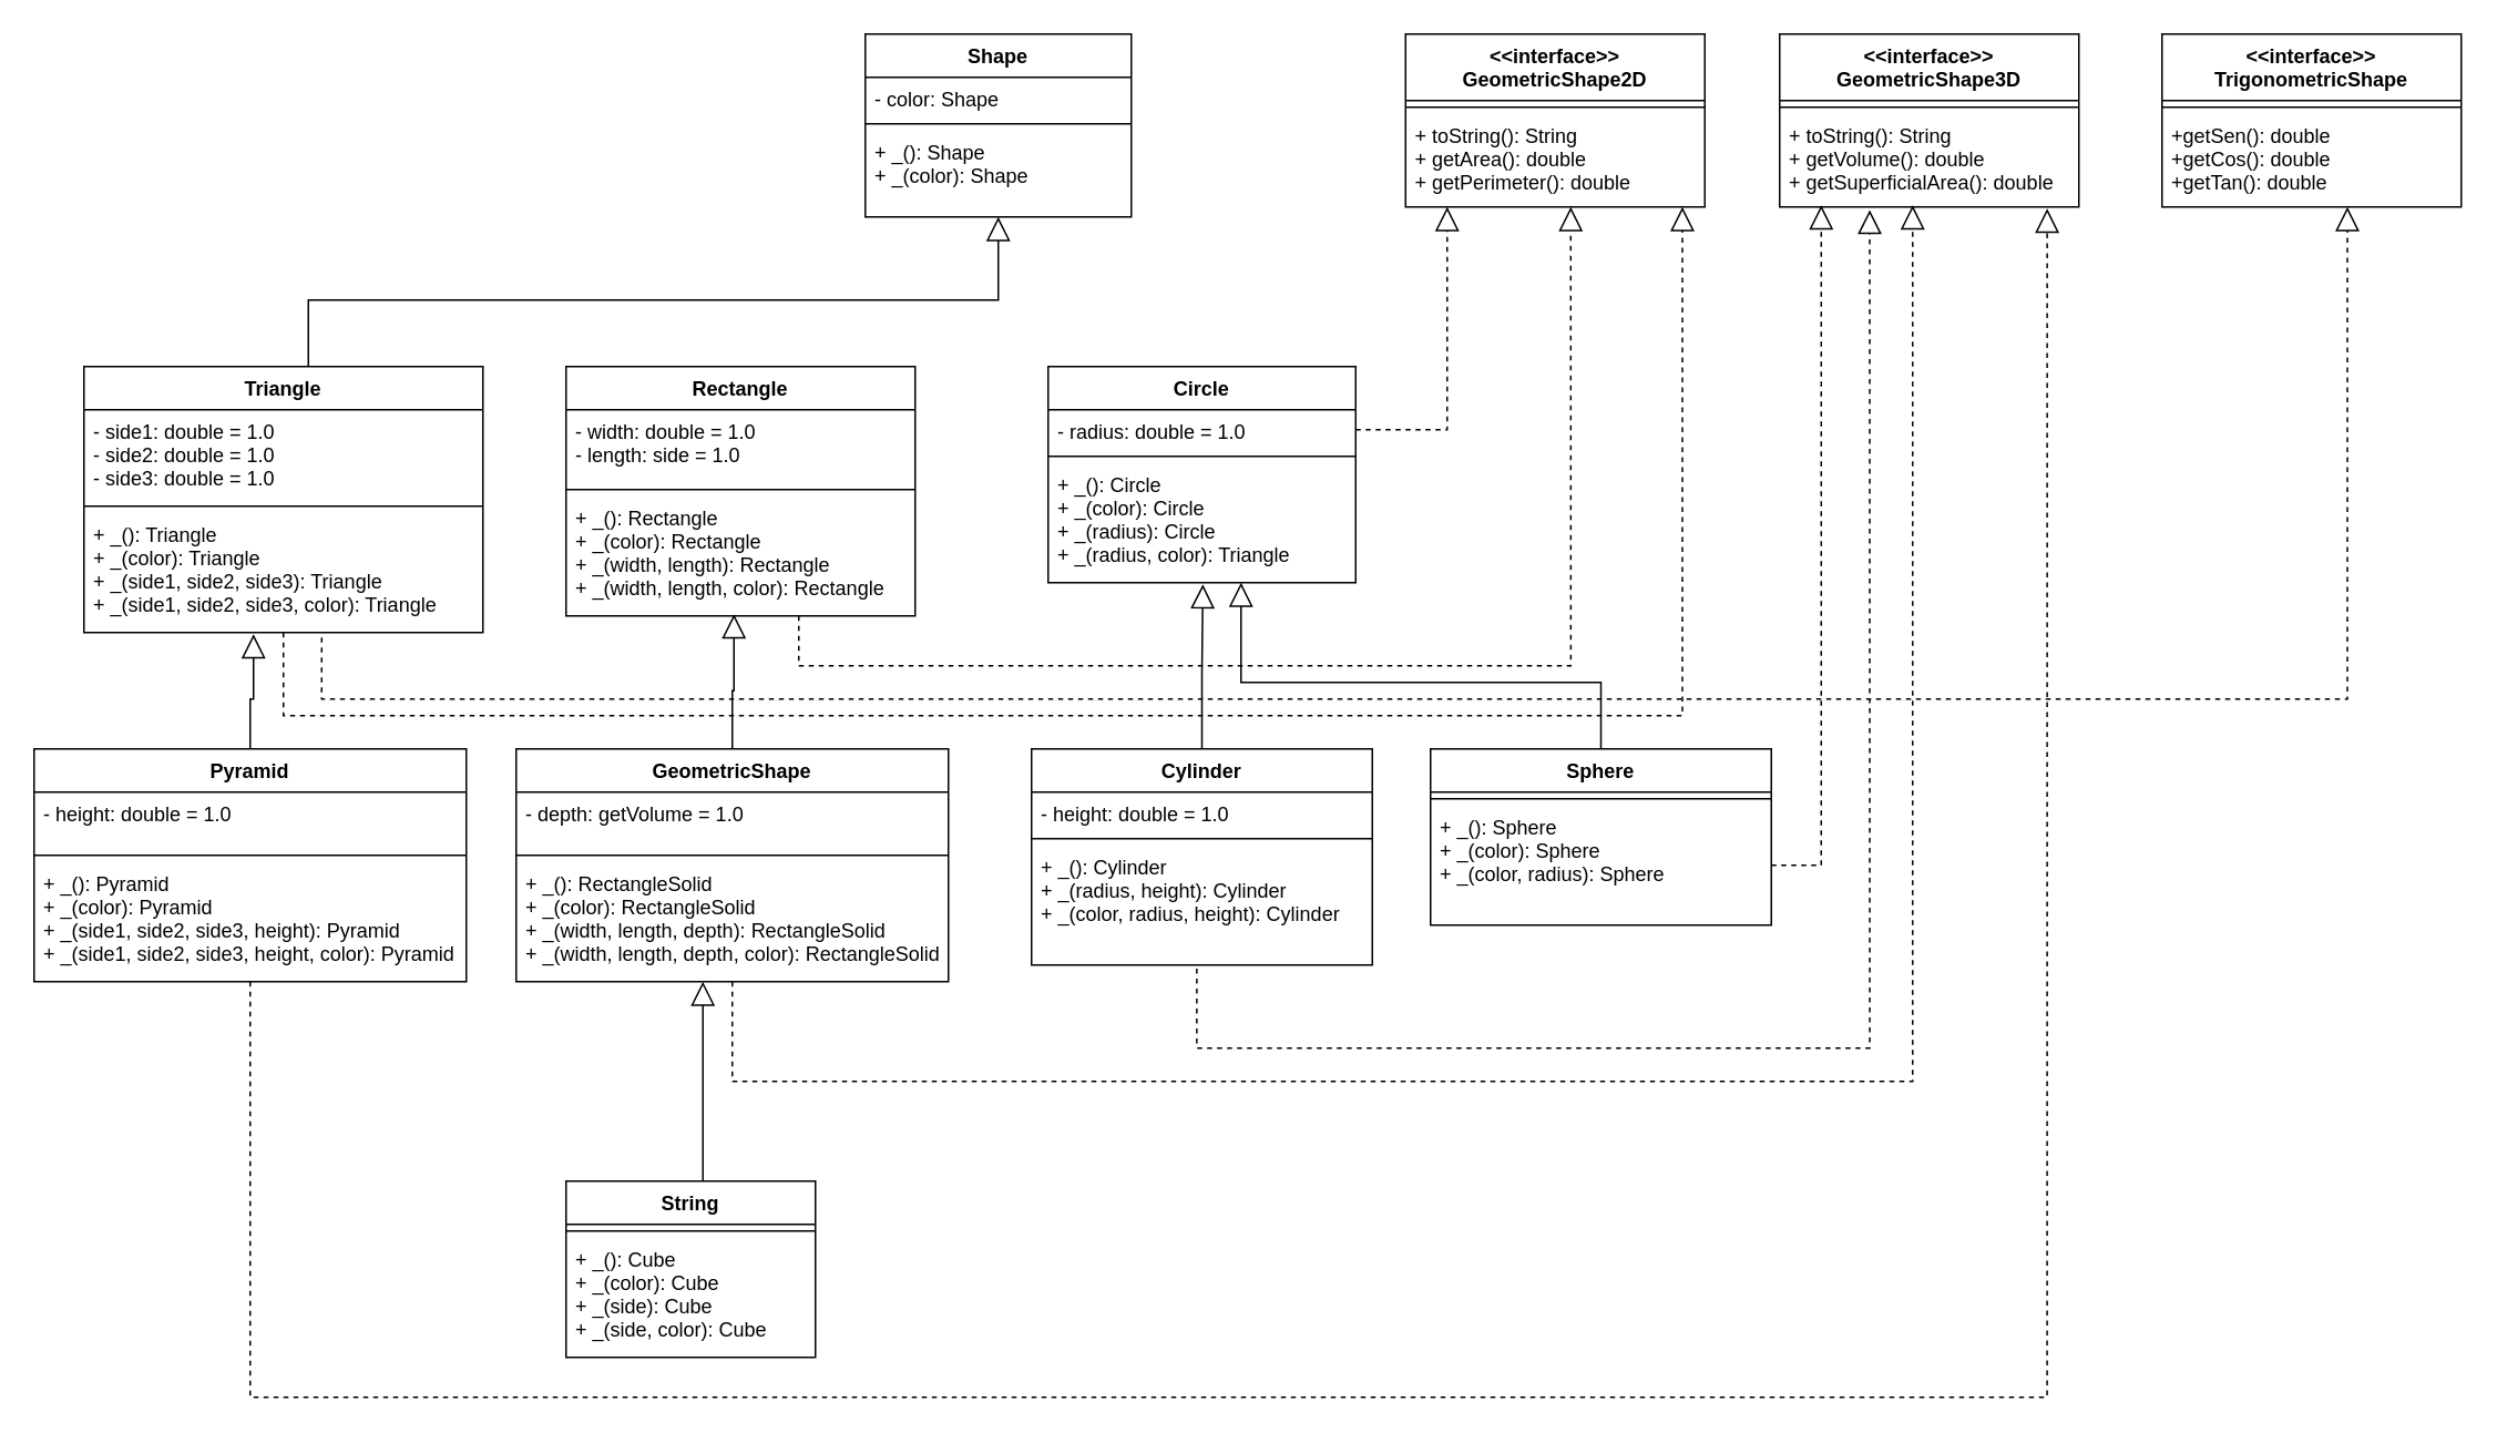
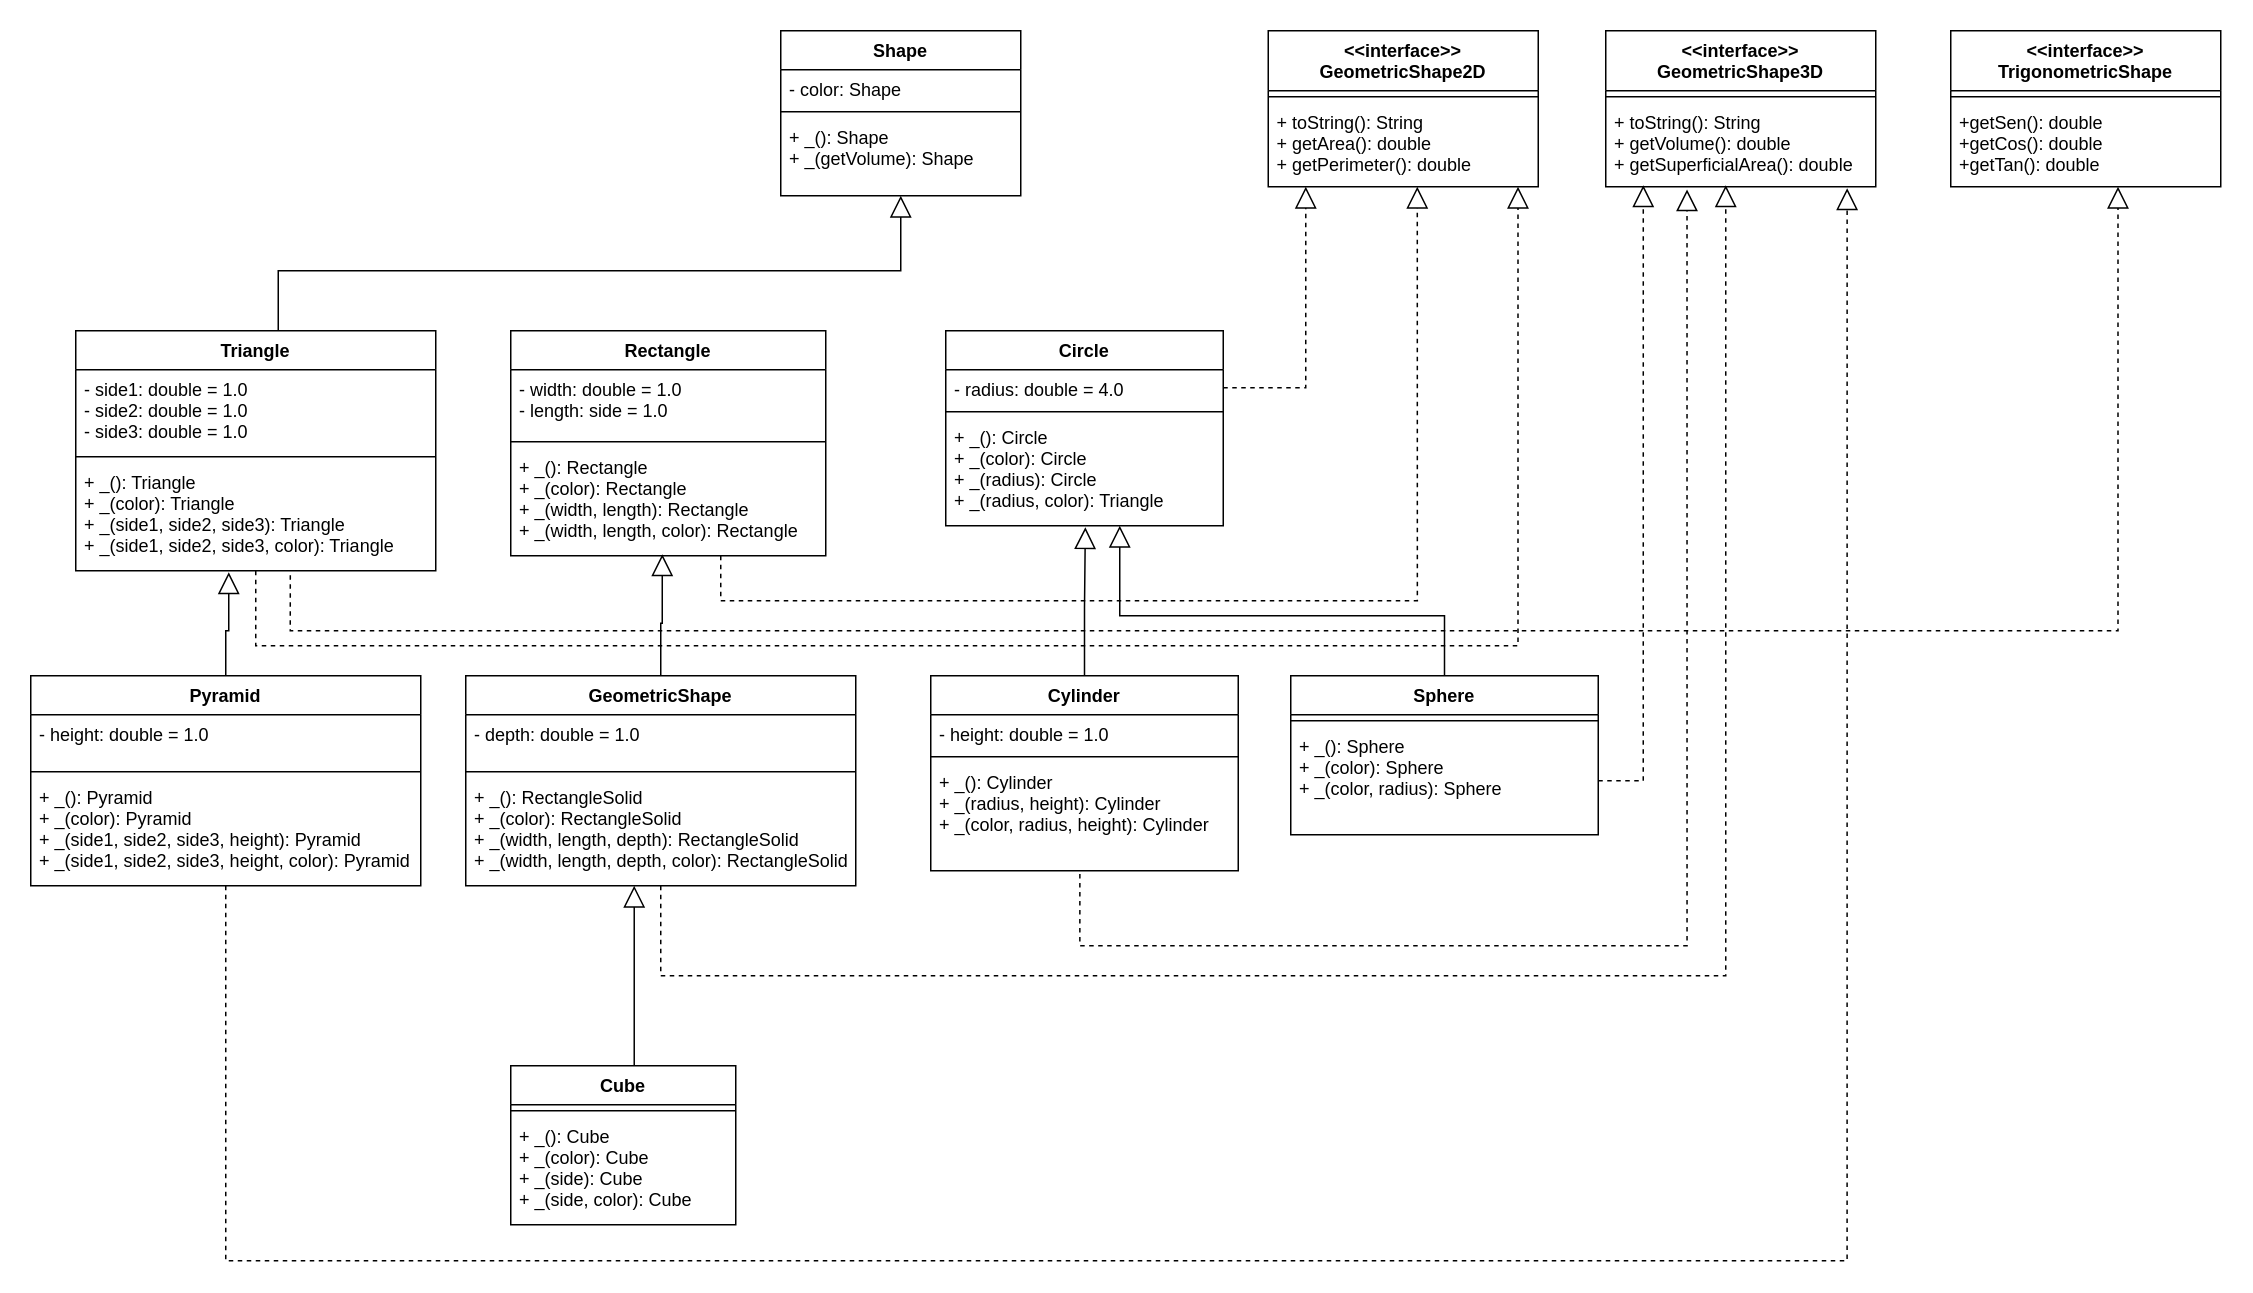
- <mxCell id="20" value="+ _(): Shape&#10;+ _(color): Shape" style="text;strokeColor=none;fillColor=none;align=left;verticalAlign=top;spacingLeft=4;spacingRight=4;overflow=hidden;rotatable=0;points=[[0,0.5],[1,0.5]];portConstraint=eastwest;" vertex="1" parent="17"><mxGeometry y="58" width="160" height="52" as="geometry" /></mxCell>
+ <mxCell id="20" value="+ _(): Shape&#10;+ _(getVolume): Shape" style="text;strokeColor=none;fillColor=none;align=left;verticalAlign=top;spacingLeft=4;spacingRight=4;overflow=hidden;rotatable=0;points=[[0,0.5],[1,0.5]];portConstraint=eastwest;" vertex="1" parent="17"><mxGeometry y="58" width="160" height="52" as="geometry" /></mxCell>
- <mxCell id="3" value="- radius: double = 1.0&#10;" style="text;strokeColor=none;fillColor=none;align=left;verticalAlign=top;spacingLeft=4;spacingRight=4;overflow=hidden;rotatable=0;points=[[0,0.5],[1,0.5]];portConstraint=eastwest;" vertex="1" parent="2"><mxGeometry y="26" width="185" height="24" as="geometry" /></mxCell>
+ <mxCell id="3" value="- radius: double = 4.0&#10;" style="text;strokeColor=none;fillColor=none;align=left;verticalAlign=top;spacingLeft=4;spacingRight=4;overflow=hidden;rotatable=0;points=[[0,0.5],[1,0.5]];portConstraint=eastwest;" vertex="1" parent="2"><mxGeometry y="26" width="185" height="24" as="geometry" /></mxCell>
- <mxCell id="31" value="- depth: getVolume = 1.0" style="text;strokeColor=none;fillColor=none;align=left;verticalAlign=top;spacingLeft=4;spacingRight=4;overflow=hidden;rotatable=0;points=[[0,0.5],[1,0.5]];portConstraint=eastwest;" vertex="1" parent="30"><mxGeometry y="26" width="260" height="34" as="geometry" /></mxCell>
+ <mxCell id="31" value="- depth: double = 1.0" style="text;strokeColor=none;fillColor=none;align=left;verticalAlign=top;spacingLeft=4;spacingRight=4;overflow=hidden;rotatable=0;points=[[0,0.5],[1,0.5]];portConstraint=eastwest;" vertex="1" parent="30"><mxGeometry y="26" width="260" height="34" as="geometry" /></mxCell>
- <mxCell id="47" value="String" style="swimlane;fontStyle=1;align=center;verticalAlign=top;childLayout=stackLayout;horizontal=1;startSize=26;horizontalStack=0;resizeParent=1;resizeParentMax=0;resizeLast=0;collapsible=1;marginBottom=0;" vertex="1" parent="1"><mxGeometry x="340" y="710" width="150" height="106" as="geometry" /></mxCell>
+ <mxCell id="47" value="Cube" style="swimlane;fontStyle=1;align=center;verticalAlign=top;childLayout=stackLayout;horizontal=1;startSize=26;horizontalStack=0;resizeParent=1;resizeParentMax=0;resizeLast=0;collapsible=1;marginBottom=0;" vertex="1" parent="1"><mxGeometry x="340" y="710" width="150" height="106" as="geometry" /></mxCell>
